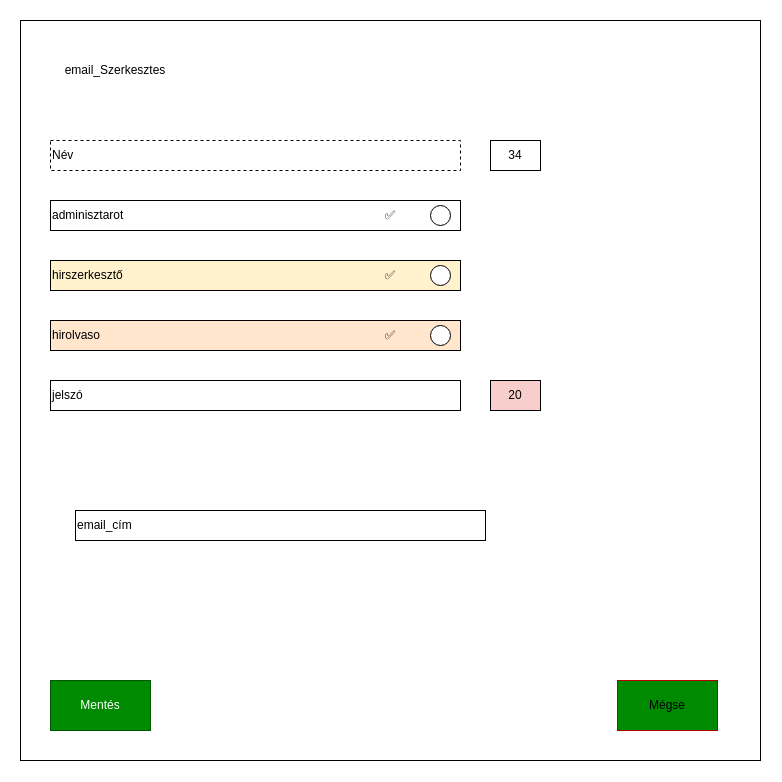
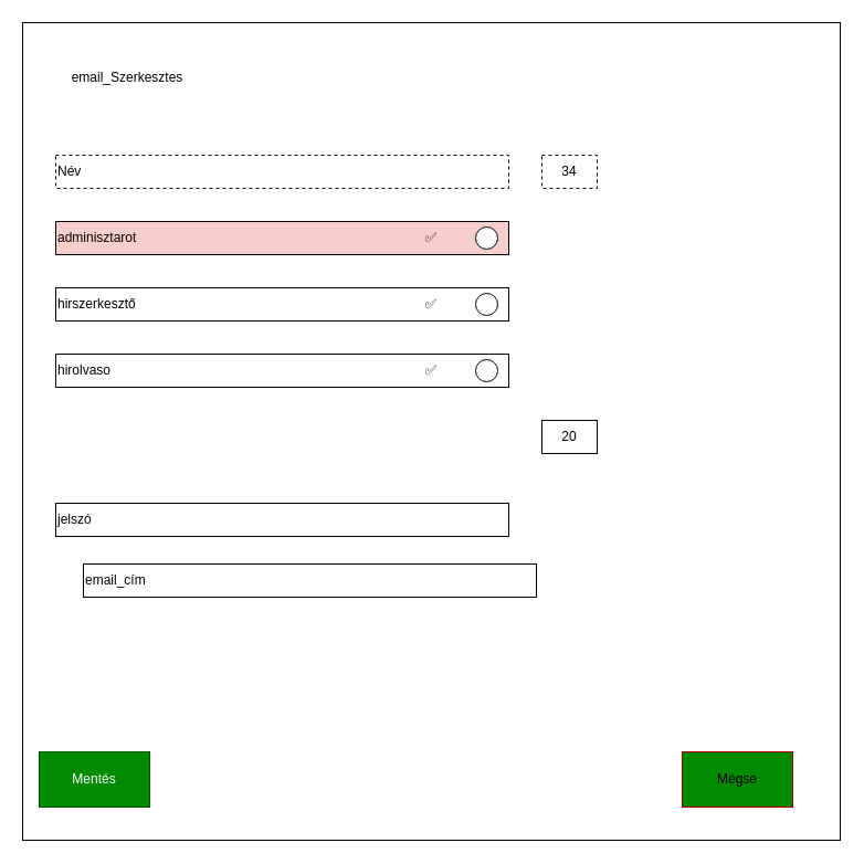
- <mxCell id="7" value="34" style="rounded=0;whiteSpace=wrap;html=1;" parent="1" vertex="1"><mxGeometry x="490" y="140" width="50" height="30" as="geometry" /></mxCell>
+ <mxCell id="7" value="34" style="rounded=0;whiteSpace=wrap;html=1;dashed=1;" parent="1" vertex="1"><mxGeometry x="490" y="140" width="50" height="30" as="geometry" /></mxCell>
- <mxCell id="5" value="&lt;div align=&quot;left&quot;&gt;adminisztarot &lt;br&gt;&lt;/div&gt;&lt;span style=&quot;white-space: pre;&quot;&gt;&lt;/span&gt;" style="rounded=0;whiteSpace=wrap;html=1;align=left;" parent="1" vertex="1"><mxGeometry x="50" y="200" width="410" height="30" as="geometry" /></mxCell>
+ <mxCell id="5" value="&lt;div align=&quot;left&quot;&gt;adminisztarot &lt;br&gt;&lt;/div&gt;&lt;span style=&quot;white-space: pre;&quot;&gt;&lt;/span&gt;" style="rounded=0;whiteSpace=wrap;html=1;align=left;fillColor=#f8cecc;" parent="1" vertex="1"><mxGeometry x="50" y="200" width="410" height="30" as="geometry" /></mxCell>
- <mxCell id="11" value="hirszerkesztő" style="rounded=0;whiteSpace=wrap;html=1;align=left;fillColor=#fff2cc;" parent="1" vertex="1"><mxGeometry x="50" y="260" width="410" height="30" as="geometry" /></mxCell>
+ <mxCell id="11" value="hirszerkesztő" style="rounded=0;whiteSpace=wrap;html=1;align=left;" parent="1" vertex="1"><mxGeometry x="50" y="260" width="410" height="30" as="geometry" /></mxCell>
- <mxCell id="12" value="hirolvaso" style="rounded=0;whiteSpace=wrap;html=1;align=left;fillColor=#ffe6cc;" parent="1" vertex="1"><mxGeometry x="50" y="320" width="410" height="30" as="geometry" /></mxCell>
+ <mxCell id="12" value="hirolvaso" style="rounded=0;whiteSpace=wrap;html=1;align=left;" parent="1" vertex="1"><mxGeometry x="50" y="320" width="410" height="30" as="geometry" /></mxCell>
- <mxCell id="6" value="jelszó" style="rounded=0;whiteSpace=wrap;html=1;align=left;" parent="1" vertex="1"><mxGeometry x="50" y="380" width="410" height="30" as="geometry" /></mxCell>
+ <mxCell id="6" value="jelszó" style="rounded=0;whiteSpace=wrap;html=1;align=left;" parent="1" vertex="1"><mxGeometry x="50" y="455" width="410" height="30" as="geometry" /></mxCell>
- <mxCell id="8" value="20" style="rounded=0;whiteSpace=wrap;html=1;fillColor=#f8cecc;" parent="1" vertex="1"><mxGeometry x="490" y="380" width="50" height="30" as="geometry" /></mxCell>
+ <mxCell id="8" value="20" style="rounded=0;whiteSpace=wrap;html=1;" parent="1" vertex="1"><mxGeometry x="490" y="380" width="50" height="30" as="geometry" /></mxCell>
- <mxCell id="9" value="Mentés" style="rounded=0;whiteSpace=wrap;html=1;fillColor=#008a00;strokeColor=#005700;fontColor=#ffffff;" parent="1" vertex="1"><mxGeometry x="50" y="680" width="100" height="50" as="geometry" /></mxCell>
+ <mxCell id="9" value="Mentés" style="rounded=0;whiteSpace=wrap;html=1;fillColor=#008a00;strokeColor=#005700;fontColor=#ffffff;" parent="1" vertex="1"><mxGeometry x="35" y="680" width="100" height="50" as="geometry" /></mxCell>
